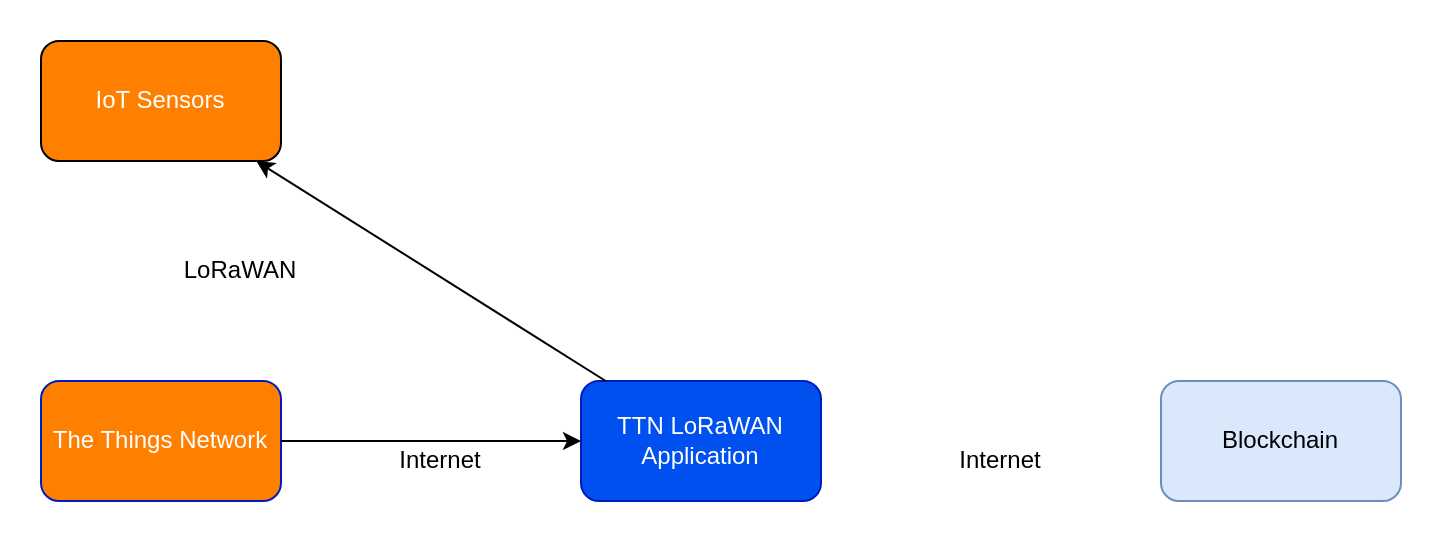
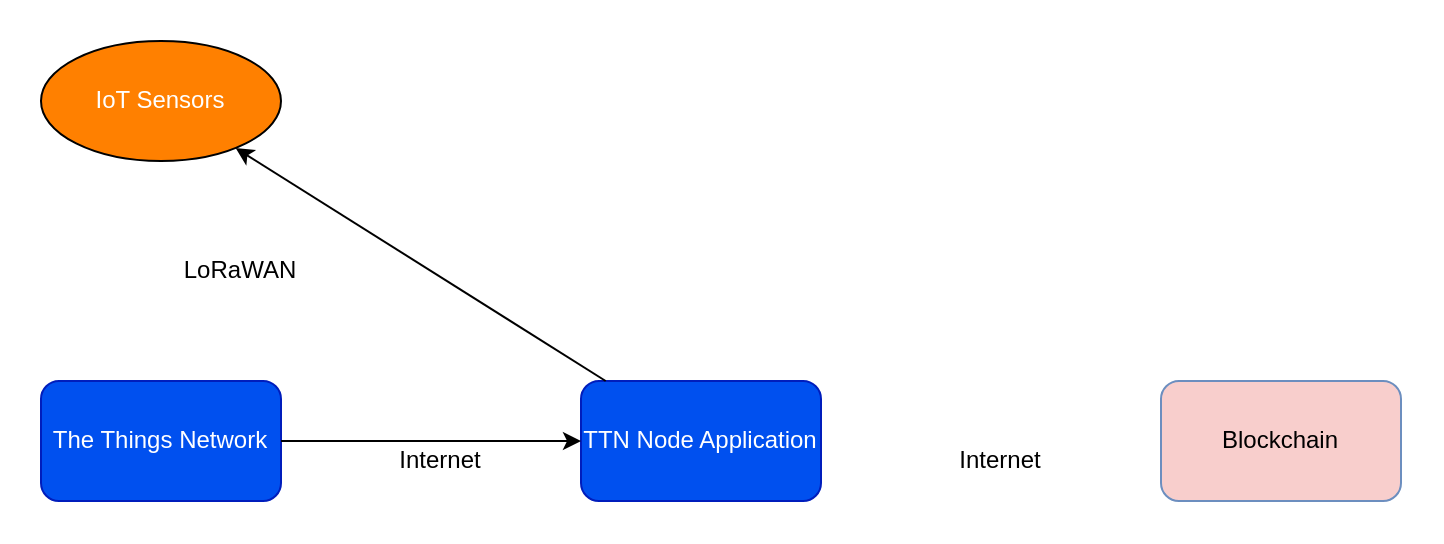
- <mxCell id="2" value="&lt;font color=&quot;#ffffff&quot;&gt;IoT Sensors&lt;/font&gt;" style="rounded=1;whiteSpace=wrap;html=1;fillColor=#FF8000;" vertex="1" parent="1"><mxGeometry x="20" y="20" width="120" height="60" as="geometry" /></mxCell>
+ <mxCell id="2" value="&lt;font color=&quot;#ffffff&quot;&gt;IoT Sensors&lt;/font&gt;" style="ellipse;whiteSpace=wrap;html=1;fillColor=#FF8000;" vertex="1" parent="1"><mxGeometry x="20" y="20" width="120" height="60" as="geometry" /></mxCell>
- <mxCell id="3" value="&lt;font color=&quot;#ffffff&quot;&gt;The Things Network&lt;/font&gt;" style="rounded=1;whiteSpace=wrap;html=1;fillColor=#ff8000;strokeColor=#001DBC;fontColor=#ffffff;" vertex="1" parent="1"><mxGeometry x="20" y="190" width="120" height="60" as="geometry" /></mxCell>
+ <mxCell id="3" value="&lt;font color=&quot;#ffffff&quot;&gt;The Things Network&lt;/font&gt;" style="rounded=1;whiteSpace=wrap;html=1;fillColor=#0050ef;strokeColor=#001DBC;fontColor=#ffffff;" vertex="1" parent="1"><mxGeometry x="20" y="190" width="120" height="60" as="geometry" /></mxCell>
- <mxCell id="5" value="&lt;font color=&quot;#ffffff&quot;&gt;TTN LoRaWAN Application&lt;/font&gt;" style="rounded=1;whiteSpace=wrap;html=1;fillColor=#0050ef;strokeColor=#001DBC;fontColor=#ffffff;" vertex="1" parent="1"><mxGeometry x="290" y="190" width="120" height="60" as="geometry" /></mxCell>
+ <mxCell id="5" value="&lt;font color=&quot;#ffffff&quot;&gt;TTN Node Application&lt;/font&gt;" style="rounded=1;whiteSpace=wrap;html=1;fillColor=#0050ef;strokeColor=#001DBC;fontColor=#ffffff;" vertex="1" parent="1"><mxGeometry x="290" y="190" width="120" height="60" as="geometry" /></mxCell>
- <mxCell id="4" value="Blockchain" style="rounded=1;whiteSpace=wrap;html=1;fillColor=#dae8fc;strokeColor=#6c8ebf;" vertex="1" parent="1"><mxGeometry x="580" y="190" width="120" height="60" as="geometry" /></mxCell>
+ <mxCell id="4" value="Blockchain" style="rounded=1;whiteSpace=wrap;html=1;fillColor=#f8cecc;strokeColor=#6c8ebf;" vertex="1" parent="1"><mxGeometry x="580" y="190" width="120" height="60" as="geometry" /></mxCell>
